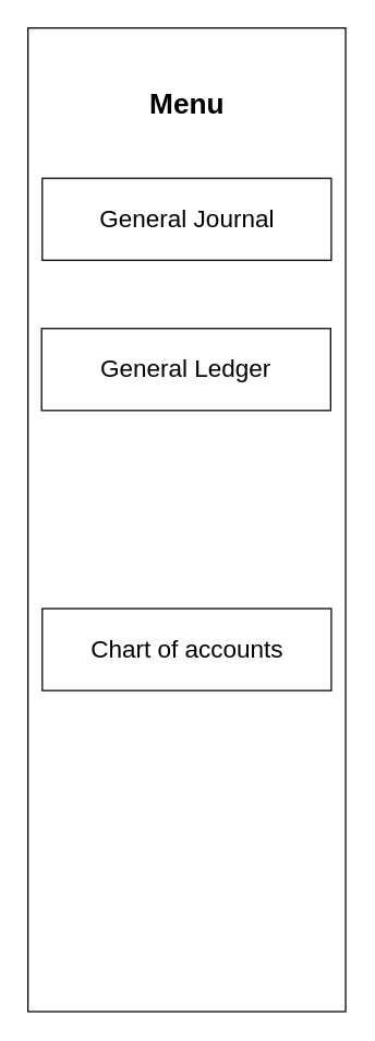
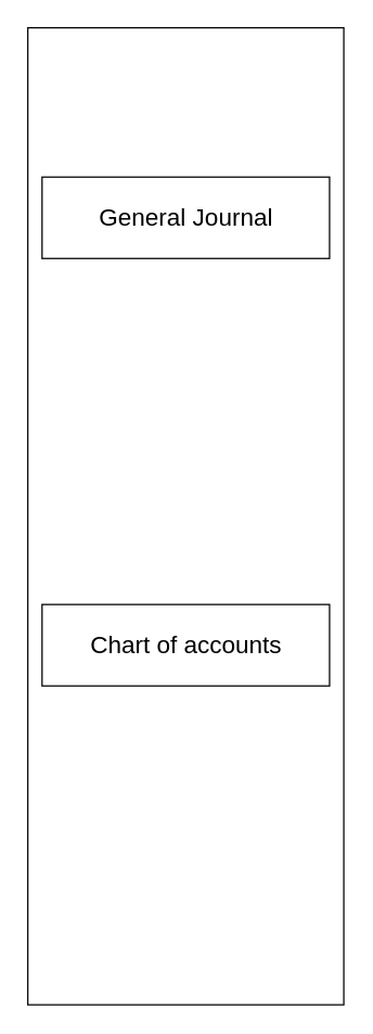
- <mxCell id="4" value="Menu" style="text;html=1;align=center;verticalAlign=middle;whiteSpace=wrap;rounded=0;fontSize=21;fontStyle=1" parent="1" vertex="1"><mxGeometry x="104.75" y="60" width="63.5" height="30" as="geometry" /></mxCell>
- <mxCell id="6" value="&lt;span style=&quot;font-size: 18px;&quot;&gt;General Ledger&lt;/span&gt;" style="rounded=0;whiteSpace=wrap;html=1;" parent="1" vertex="1"><mxGeometry x="30" y="240" width="212" height="60" as="geometry" /></mxCell>
